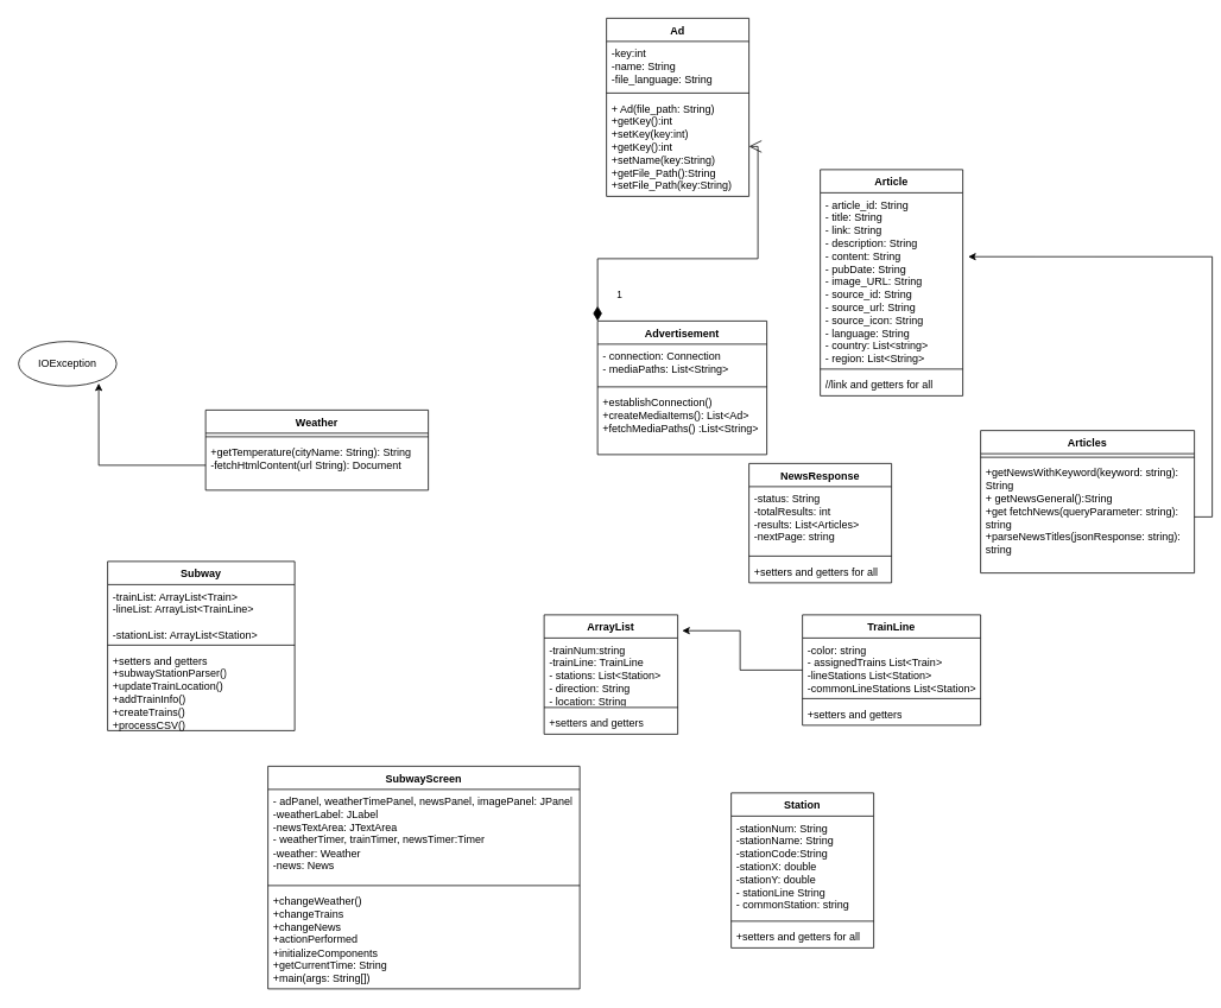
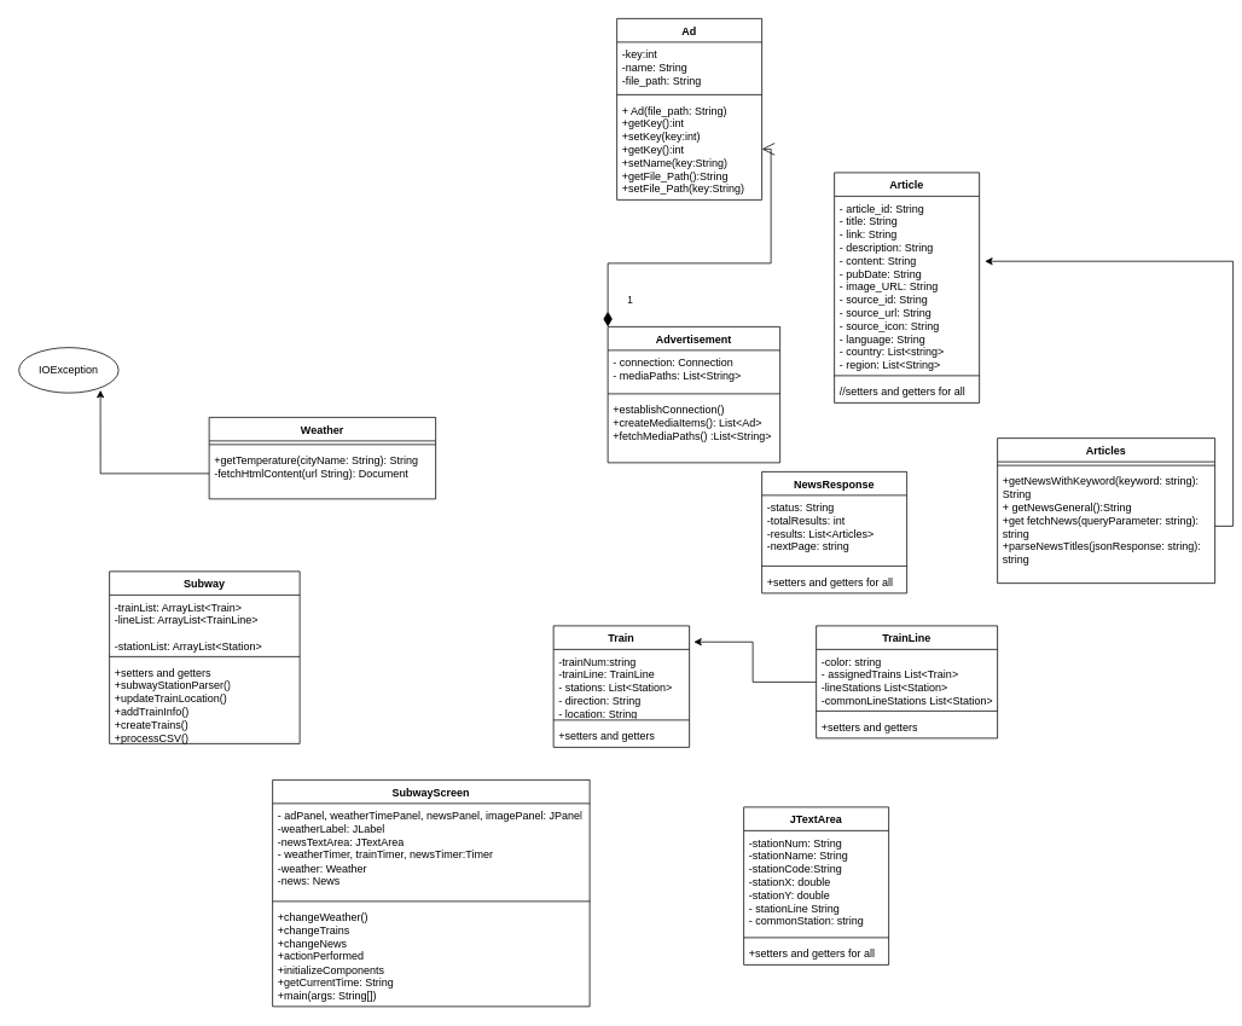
- <mxCell id="3" value="-key:int&lt;div&gt;-name: String&lt;/div&gt;&lt;div&gt;-file_language: String&lt;/div&gt;" style="text;strokeColor=none;fillColor=none;align=left;verticalAlign=top;spacingLeft=4;spacingRight=4;overflow=hidden;rotatable=0;points=[[0,0.5],[1,0.5]];portConstraint=eastwest;whiteSpace=wrap;html=1;" vertex="1" parent="2"><mxGeometry y="26" width="160" height="54" as="geometry" /></mxCell>
+ <mxCell id="3" value="-key:int&lt;div&gt;-name: String&lt;/div&gt;&lt;div&gt;-file_path: String&lt;/div&gt;" style="text;strokeColor=none;fillColor=none;align=left;verticalAlign=top;spacingLeft=4;spacingRight=4;overflow=hidden;rotatable=0;points=[[0,0.5],[1,0.5]];portConstraint=eastwest;whiteSpace=wrap;html=1;" vertex="1" parent="2"><mxGeometry y="26" width="160" height="54" as="geometry" /></mxCell>
- <mxCell id="40" value="//link and getters for all" style="text;strokeColor=none;fillColor=none;align=left;verticalAlign=top;spacingLeft=4;spacingRight=4;overflow=hidden;rotatable=0;points=[[0,0.5],[1,0.5]];portConstraint=eastwest;whiteSpace=wrap;html=1;" vertex="1" parent="37"><mxGeometry y="228" width="160" height="26" as="geometry" /></mxCell>
+ <mxCell id="40" value="//setters and getters for all" style="text;strokeColor=none;fillColor=none;align=left;verticalAlign=top;spacingLeft=4;spacingRight=4;overflow=hidden;rotatable=0;points=[[0,0.5],[1,0.5]];portConstraint=eastwest;whiteSpace=wrap;html=1;" vertex="1" parent="37"><mxGeometry y="228" width="160" height="26" as="geometry" /></mxCell>
- <mxCell id="10" value="ArrayList" style="swimlane;fontStyle=1;align=center;verticalAlign=top;childLayout=stackLayout;horizontal=1;startSize=26;horizontalStack=0;resizeParent=1;resizeParentMax=0;resizeLast=0;collapsible=1;marginBottom=0;whiteSpace=wrap;html=1;" vertex="1" parent="1"><mxGeometry x="610" y="690" width="150" height="134" as="geometry" /></mxCell>
+ <mxCell id="10" value="Train" style="swimlane;fontStyle=1;align=center;verticalAlign=top;childLayout=stackLayout;horizontal=1;startSize=26;horizontalStack=0;resizeParent=1;resizeParentMax=0;resizeLast=0;collapsible=1;marginBottom=0;whiteSpace=wrap;html=1;" vertex="1" parent="1"><mxGeometry x="610" y="690" width="150" height="134" as="geometry" /></mxCell>
- <mxCell id="18" value="Station" style="swimlane;fontStyle=1;align=center;verticalAlign=top;childLayout=stackLayout;horizontal=1;startSize=26;horizontalStack=0;resizeParent=1;resizeParentMax=0;resizeLast=0;collapsible=1;marginBottom=0;whiteSpace=wrap;html=1;" vertex="1" parent="1"><mxGeometry x="820" y="890" width="160" height="174" as="geometry" /></mxCell>
+ <mxCell id="18" value="JTextArea" style="swimlane;fontStyle=1;align=center;verticalAlign=top;childLayout=stackLayout;horizontal=1;startSize=26;horizontalStack=0;resizeParent=1;resizeParentMax=0;resizeLast=0;collapsible=1;marginBottom=0;whiteSpace=wrap;html=1;" vertex="1" parent="1"><mxGeometry x="820" y="890" width="160" height="174" as="geometry" /></mxCell>
